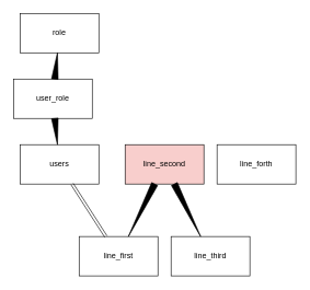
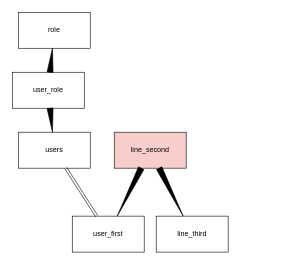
- <mxCell id="9" value="line_forth" style="rounded=0;whiteSpace=wrap;html=1;" parent="1" vertex="1"><mxGeometry x="330" y="220" width="120" height="60" as="geometry" /></mxCell>
- <mxCell id="3" value="line_first" style="rounded=0;whiteSpace=wrap;html=1;" parent="1" vertex="1"><mxGeometry x="120" y="360" width="120" height="60" as="geometry" /></mxCell>
+ <mxCell id="3" value="user_first" style="rounded=0;whiteSpace=wrap;html=1;" parent="1" vertex="1"><mxGeometry x="120" y="360" width="120" height="60" as="geometry" /></mxCell>
